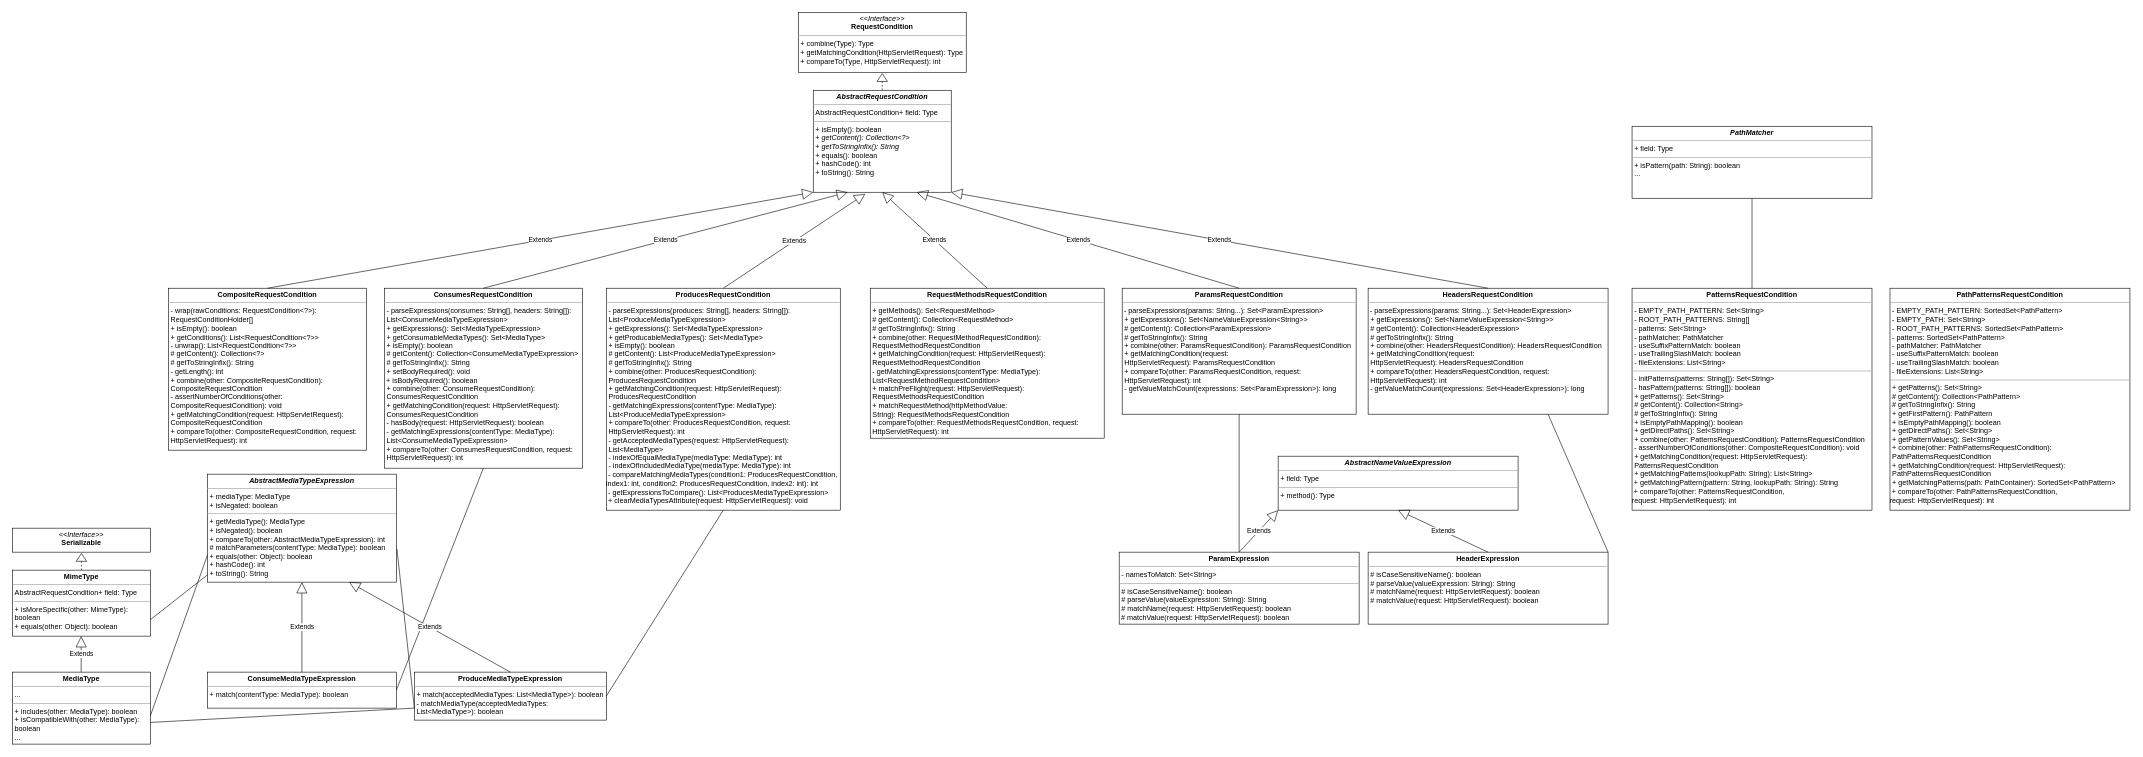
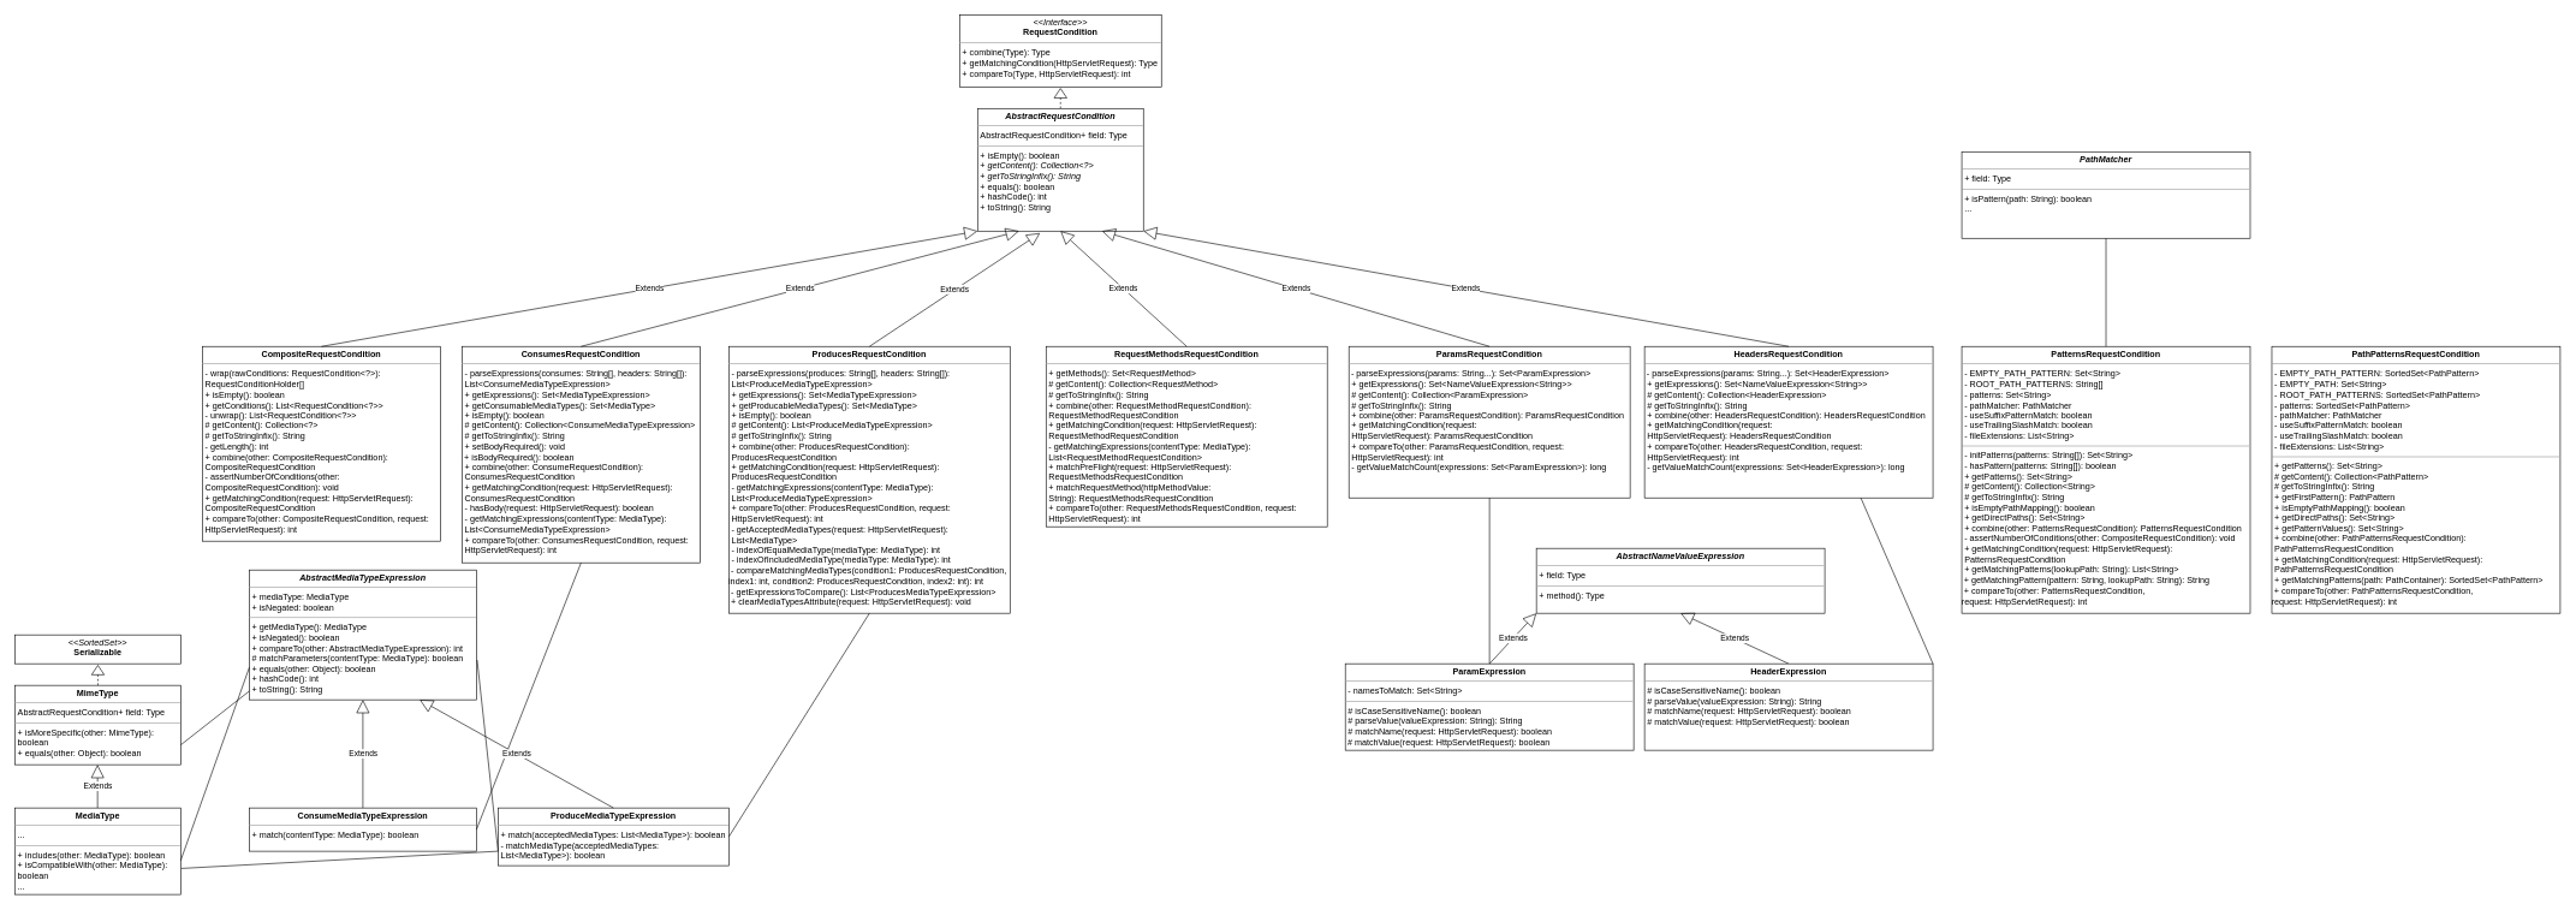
- <mxCell id="18" value="&lt;p style=&quot;margin:0px;margin-top:4px;text-align:center;&quot;&gt;&lt;i&gt;&amp;lt;&amp;lt;Interface&amp;gt;&amp;gt;&lt;/i&gt;&lt;br&gt;&lt;b&gt;Serializable&lt;/b&gt;&lt;/p&gt;" style="verticalAlign=top;align=left;overflow=fill;fontSize=12;fontFamily=Helvetica;html=1;whiteSpace=wrap;" vertex="1" parent="1"><mxGeometry x="20" y="880" width="230" height="40" as="geometry" /></mxCell>
+ <mxCell id="18" value="&lt;p style=&quot;margin:0px;margin-top:4px;text-align:center;&quot;&gt;&lt;i&gt;&amp;lt;&amp;lt;SortedSet&amp;gt;&amp;gt;&lt;/i&gt;&lt;br&gt;&lt;b&gt;Serializable&lt;/b&gt;&lt;/p&gt;" style="verticalAlign=top;align=left;overflow=fill;fontSize=12;fontFamily=Helvetica;html=1;whiteSpace=wrap;" vertex="1" parent="1"><mxGeometry x="20" y="880" width="230" height="40" as="geometry" /></mxCell>
